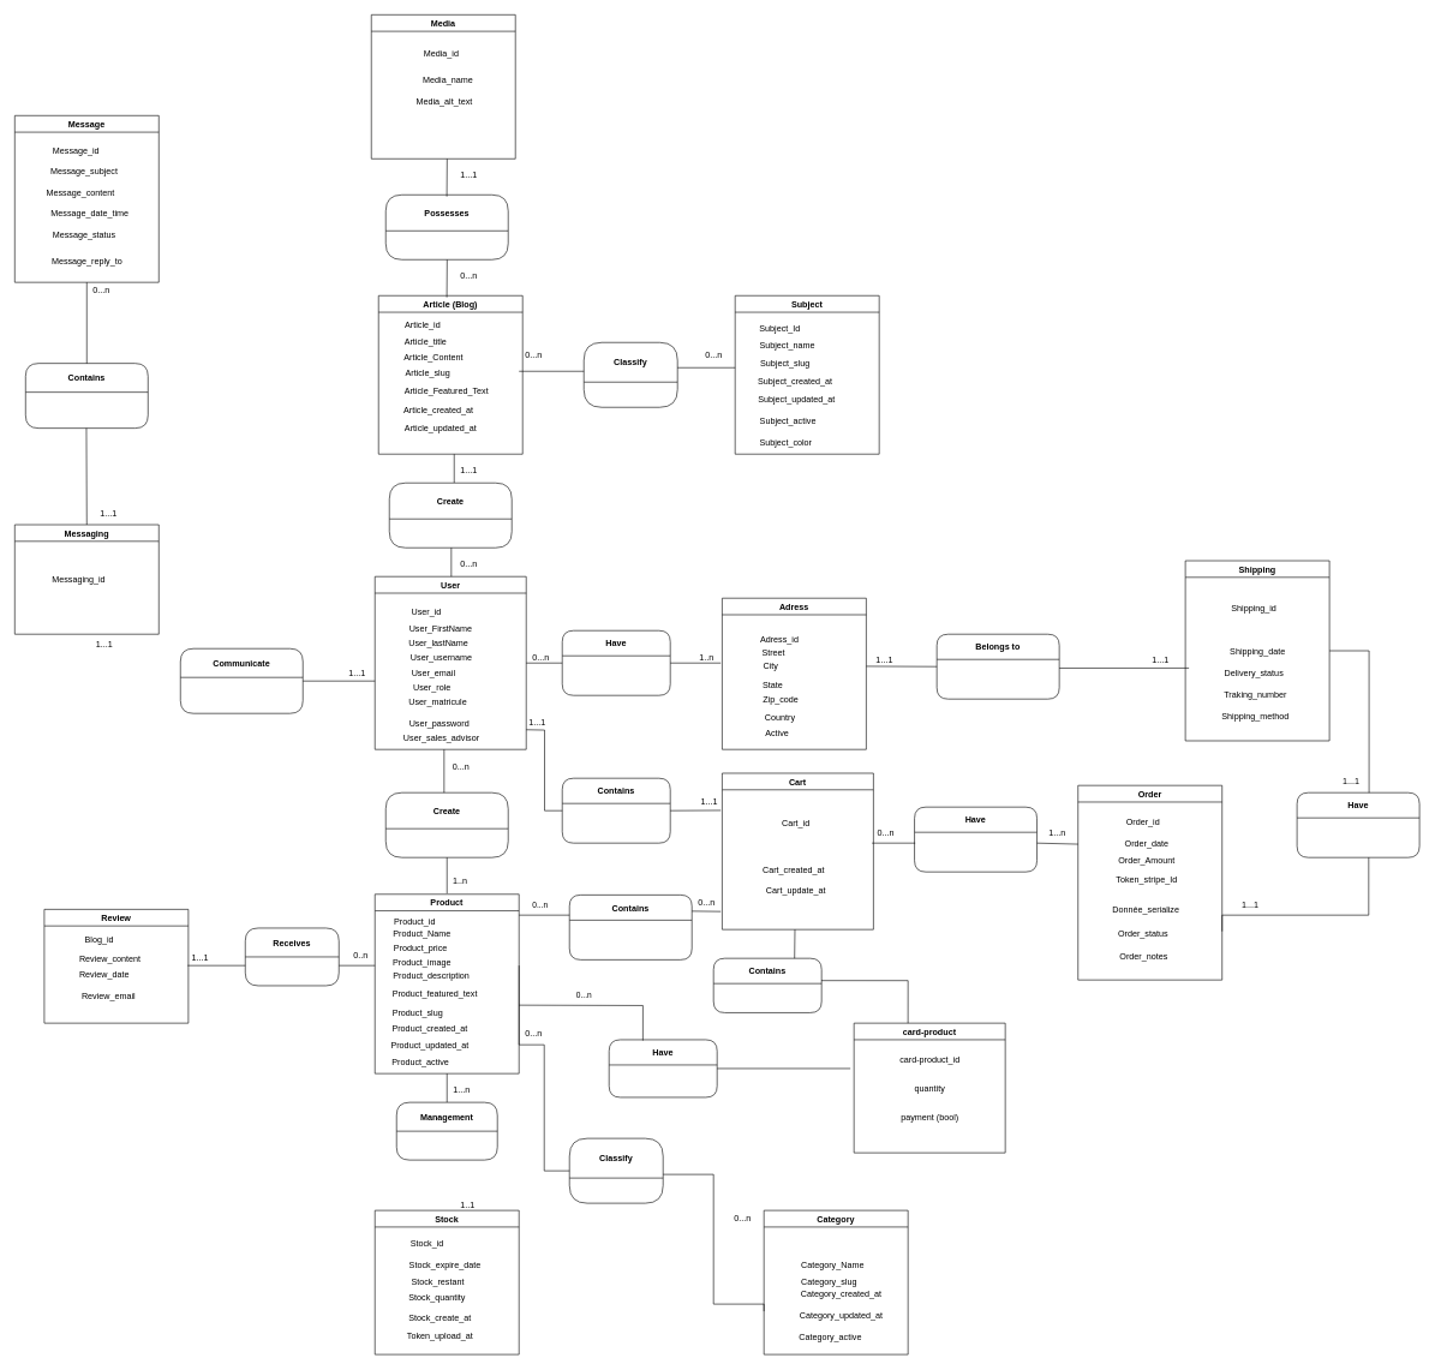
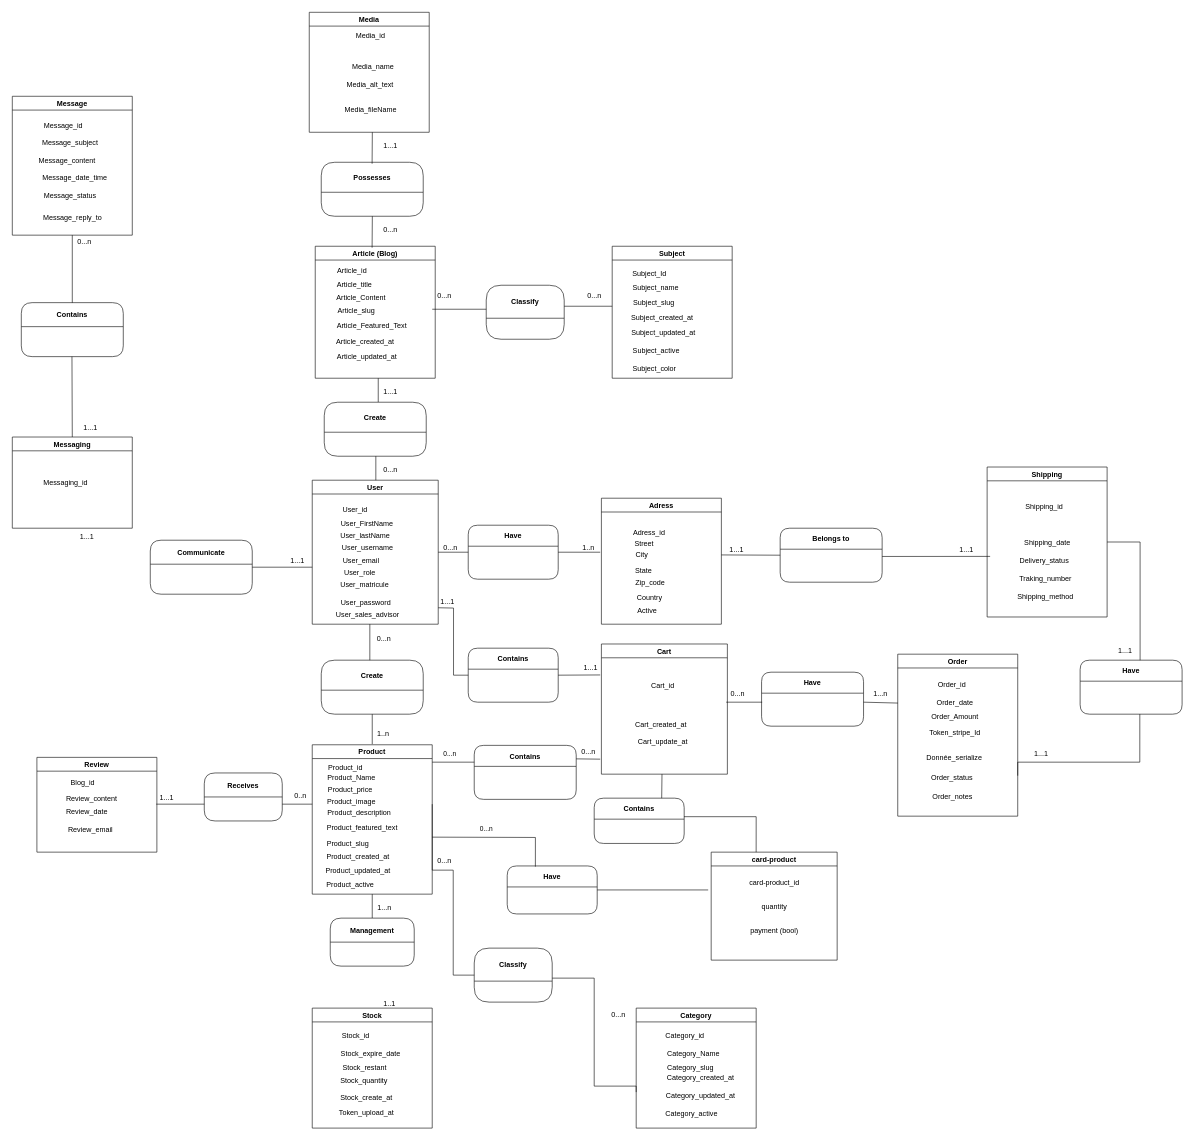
- <mxCell id="65" value="Media_id" style="text;html=1;align=left;verticalAlign=middle;resizable=0;points=[];autosize=1;strokeColor=none;fillColor=none;" parent="64" vertex="1"><mxGeometry x="71" y="40" width="70" height="30" as="geometry" /></mxCell>
+ <mxCell id="65" value="Media_id" style="text;html=1;align=left;verticalAlign=middle;resizable=0;points=[];autosize=1;strokeColor=none;fillColor=none;" parent="64" vertex="1"><mxGeometry x="76" y="25" width="70" height="30" as="geometry" /></mxCell>
+ <mxCell id="118" value="Media_fileName" style="text;html=1;align=center;verticalAlign=middle;resizable=0;points=[];autosize=1;strokeColor=none;fillColor=none;" parent="1" vertex="1"><mxGeometry x="562" y="168" width="110" height="30" as="geometry" /></mxCell>
+ <mxCell id="10" value="Category_id" style="text;html=1;align=left;verticalAlign=middle;resizable=0;points=[];autosize=1;strokeColor=none;fillColor=none;" parent="9" vertex="1"><mxGeometry x="47" y="31" width="90" height="30" as="geometry" /></mxCell>
